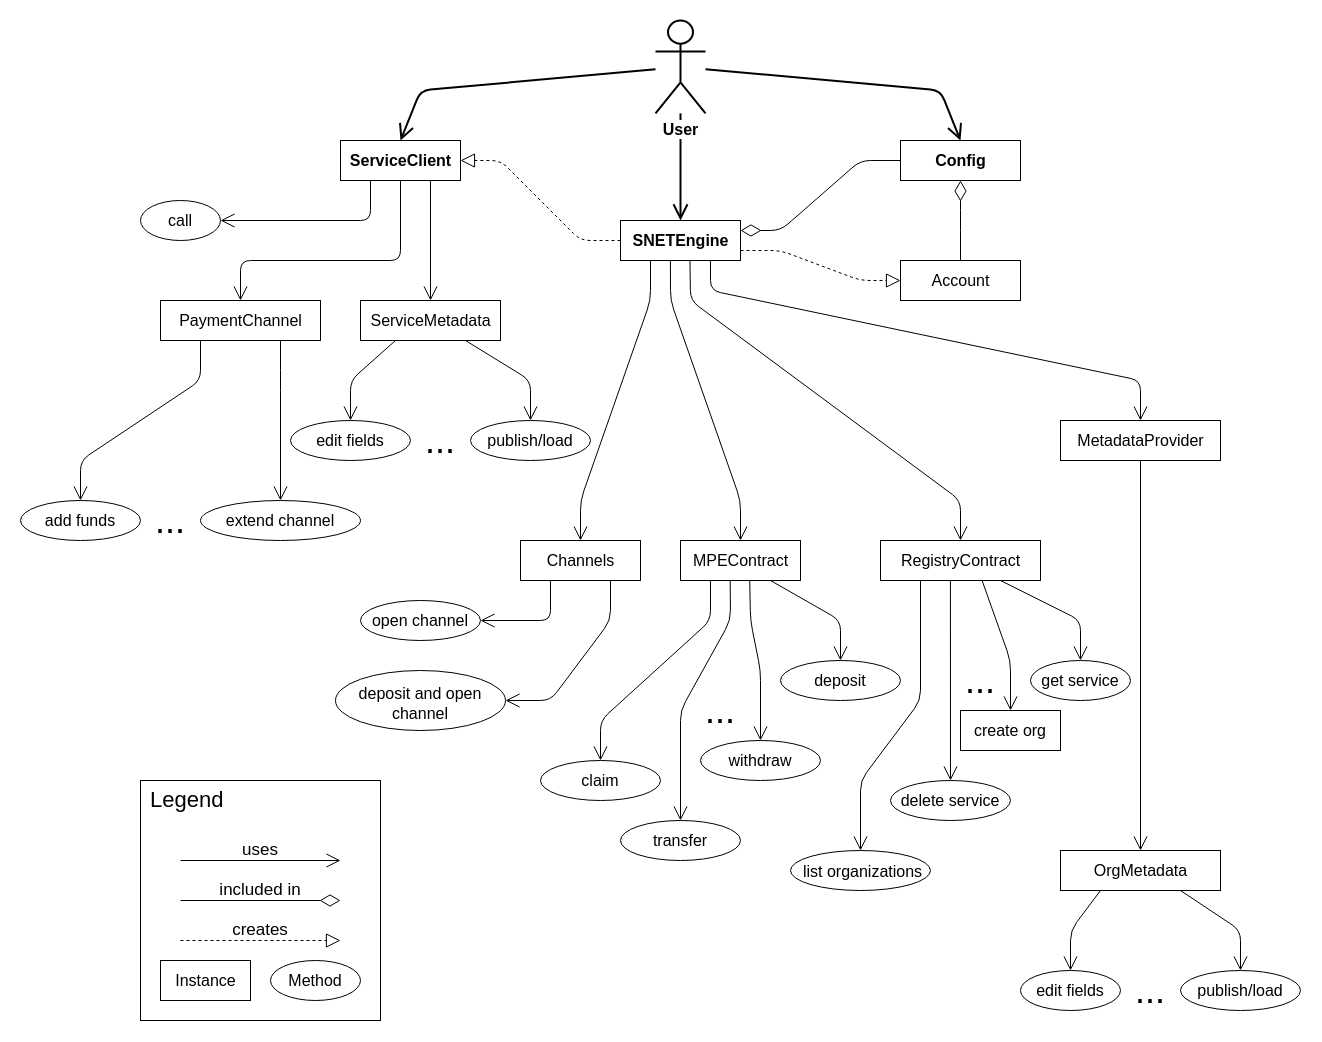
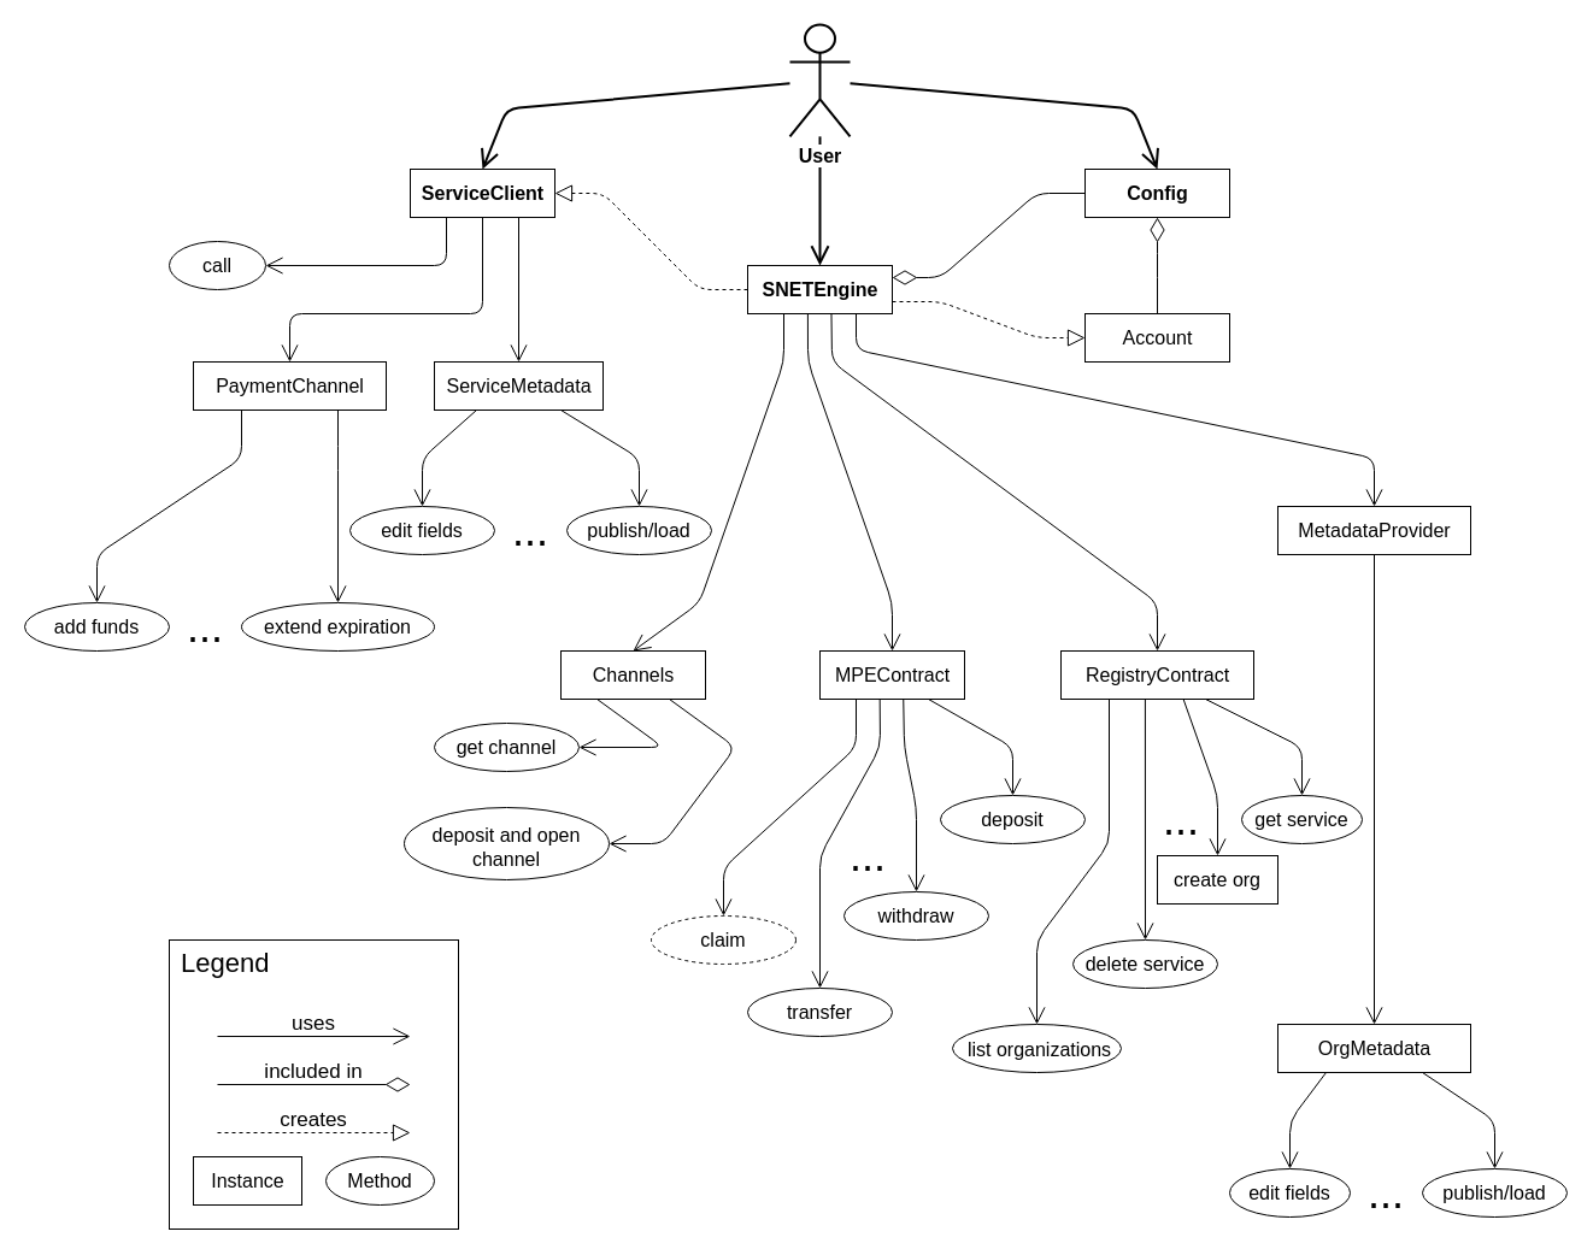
- <mxCell id="30" value="extend channel" style="ellipse;whiteSpace=wrap;html=1;fontSize=16;" parent="1" vertex="1"><mxGeometry x="200" y="500" width="160" height="40" as="geometry" /></mxCell>
+ <mxCell id="30" value="extend expiration" style="ellipse;whiteSpace=wrap;html=1;fontSize=16;" parent="1" vertex="1"><mxGeometry x="200" y="500" width="160" height="40" as="geometry" /></mxCell>
- <mxCell id="60" value="Channels" style="html=1;fontSize=16;" parent="1" vertex="1"><mxGeometry x="520" y="540" width="120" height="40" as="geometry" /></mxCell>
+ <mxCell id="60" value="Channels" style="html=1;fontSize=16;" parent="1" vertex="1"><mxGeometry x="465" y="540" width="120" height="40" as="geometry" /></mxCell>
- <mxCell id="61" value="open channel" style="ellipse;whiteSpace=wrap;html=1;fontSize=16;" parent="1" vertex="1"><mxGeometry x="360" y="600" width="120" height="40" as="geometry" /></mxCell>
+ <mxCell id="61" value="get channel" style="ellipse;whiteSpace=wrap;html=1;fontSize=16;" parent="1" vertex="1"><mxGeometry x="360" y="600" width="120" height="40" as="geometry" /></mxCell>
- <mxCell id="55" value="claim" style="ellipse;whiteSpace=wrap;html=1;fontSize=16;" parent="1" vertex="1"><mxGeometry x="540" y="760" width="120" height="40" as="geometry" /></mxCell>
+ <mxCell id="55" value="claim" style="ellipse;whiteSpace=wrap;html=1;fontSize=16;dashed=1;" parent="1" vertex="1"><mxGeometry x="540" y="760" width="120" height="40" as="geometry" /></mxCell>
